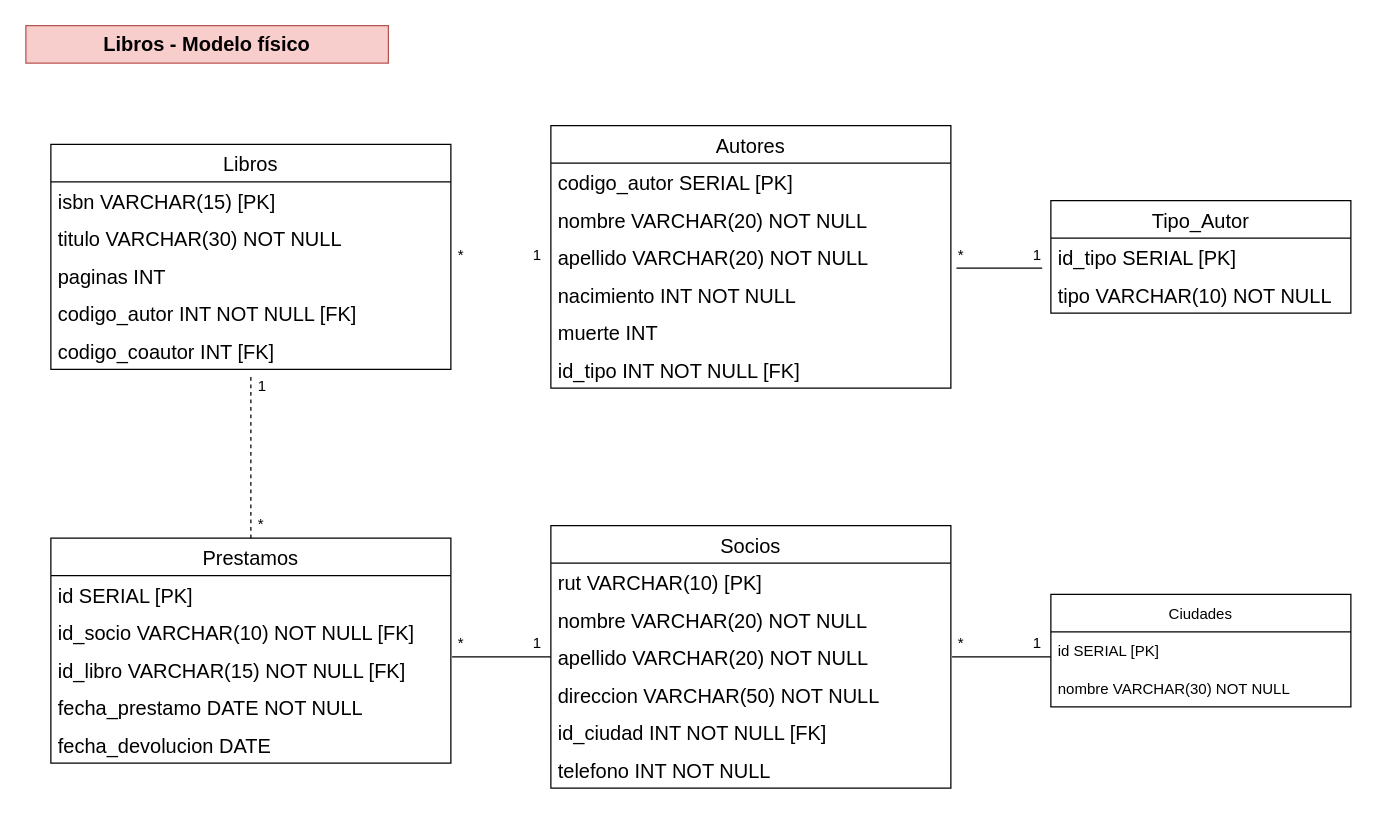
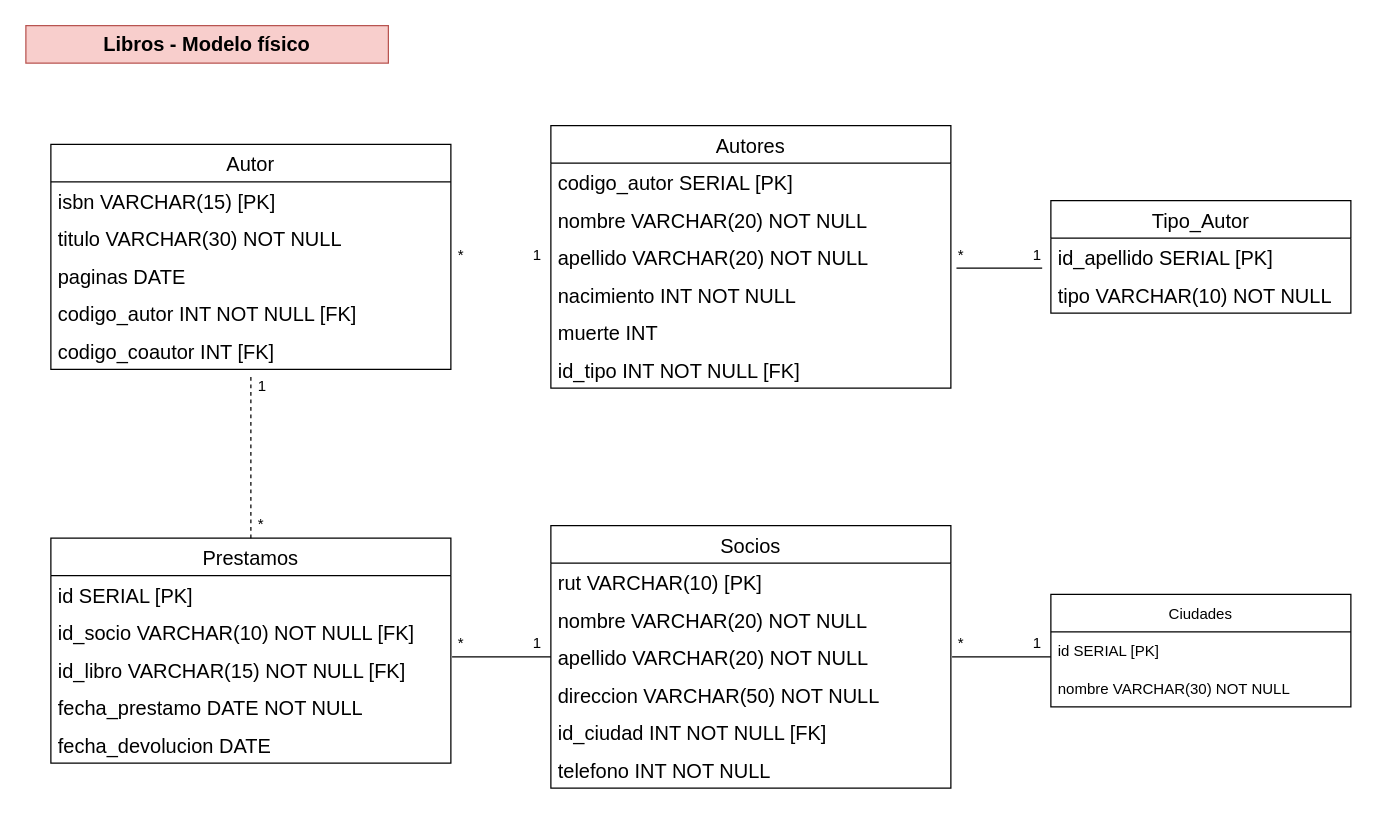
- <mxCell id="3" value="Libros" style="swimlane;fontStyle=0;childLayout=stackLayout;horizontal=1;startSize=30;horizontalStack=0;resizeParent=1;resizeParentMax=0;resizeLast=0;collapsible=1;marginBottom=0;labelBackgroundColor=none;fontSize=16;" parent="1" vertex="1"><mxGeometry x="40" y="115" width="320" height="180" as="geometry"><mxRectangle x="250" y="200" width="80" height="30" as="alternateBounds" /></mxGeometry></mxCell>
+ <mxCell id="3" value="Autor" style="swimlane;fontStyle=0;childLayout=stackLayout;horizontal=1;startSize=30;horizontalStack=0;resizeParent=1;resizeParentMax=0;resizeLast=0;collapsible=1;marginBottom=0;labelBackgroundColor=none;fontSize=16;" parent="1" vertex="1"><mxGeometry x="40" y="115" width="320" height="180" as="geometry"><mxRectangle x="250" y="200" width="80" height="30" as="alternateBounds" /></mxGeometry></mxCell>
- <mxCell id="17" value="id_tipo SERIAL [PK]" style="text;strokeColor=none;fillColor=none;align=left;verticalAlign=middle;spacingLeft=4;spacingRight=4;overflow=hidden;points=[[0,0.5],[1,0.5]];portConstraint=eastwest;rotatable=0;labelBackgroundColor=none;fontSize=16;" parent="16" vertex="1"><mxGeometry y="30" width="240" height="30" as="geometry" /></mxCell>
+ <mxCell id="17" value="id_apellido SERIAL [PK]" style="text;strokeColor=none;fillColor=none;align=left;verticalAlign=middle;spacingLeft=4;spacingRight=4;overflow=hidden;points=[[0,0.5],[1,0.5]];portConstraint=eastwest;rotatable=0;labelBackgroundColor=none;fontSize=16;" parent="16" vertex="1"><mxGeometry y="30" width="240" height="30" as="geometry" /></mxCell>
- <mxCell id="6" value="paginas INT" style="text;strokeColor=none;fillColor=none;align=left;verticalAlign=middle;spacingLeft=4;spacingRight=4;overflow=hidden;points=[[0,0.5],[1,0.5]];portConstraint=eastwest;rotatable=0;labelBackgroundColor=none;fontSize=16;" parent="3" vertex="1"><mxGeometry y="90" width="320" height="30" as="geometry" /></mxCell>
+ <mxCell id="6" value="paginas DATE" style="text;strokeColor=none;fillColor=none;align=left;verticalAlign=middle;spacingLeft=4;spacingRight=4;overflow=hidden;points=[[0,0.5],[1,0.5]];portConstraint=eastwest;rotatable=0;labelBackgroundColor=none;fontSize=16;" parent="3" vertex="1"><mxGeometry y="90" width="320" height="30" as="geometry" /></mxCell>
